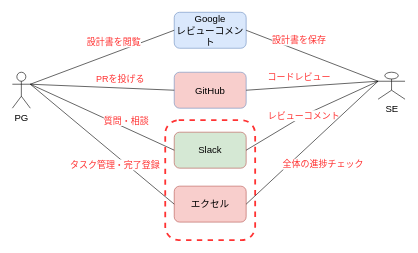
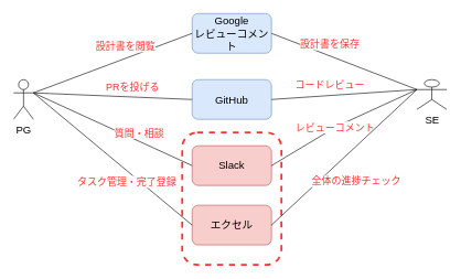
- <mxCell id="6" value="GitHub" style="rounded=1;whiteSpace=wrap;html=1;fontSize=16;fillColor=#f8cecc;strokeColor=#6c8ebf;" parent="1" vertex="1"><mxGeometry x="290" y="120" width="120" height="60" as="geometry" /></mxCell>
+ <mxCell id="6" value="GitHub" style="rounded=1;whiteSpace=wrap;html=1;fontSize=16;fillColor=#dae8fc;strokeColor=#6c8ebf;" parent="1" vertex="1"><mxGeometry x="290" y="120" width="120" height="60" as="geometry" /></mxCell>
- <mxCell id="7" value="Slack" style="rounded=1;whiteSpace=wrap;html=1;fontSize=16;fillColor=#d5e8d4;strokeColor=#b85450;" parent="1" vertex="1"><mxGeometry x="290" y="220" width="120" height="60" as="geometry" /></mxCell>
+ <mxCell id="7" value="Slack" style="rounded=1;whiteSpace=wrap;html=1;fontSize=16;fillColor=#f8cecc;strokeColor=#b85450;" parent="1" vertex="1"><mxGeometry x="290" y="220" width="120" height="60" as="geometry" /></mxCell>
